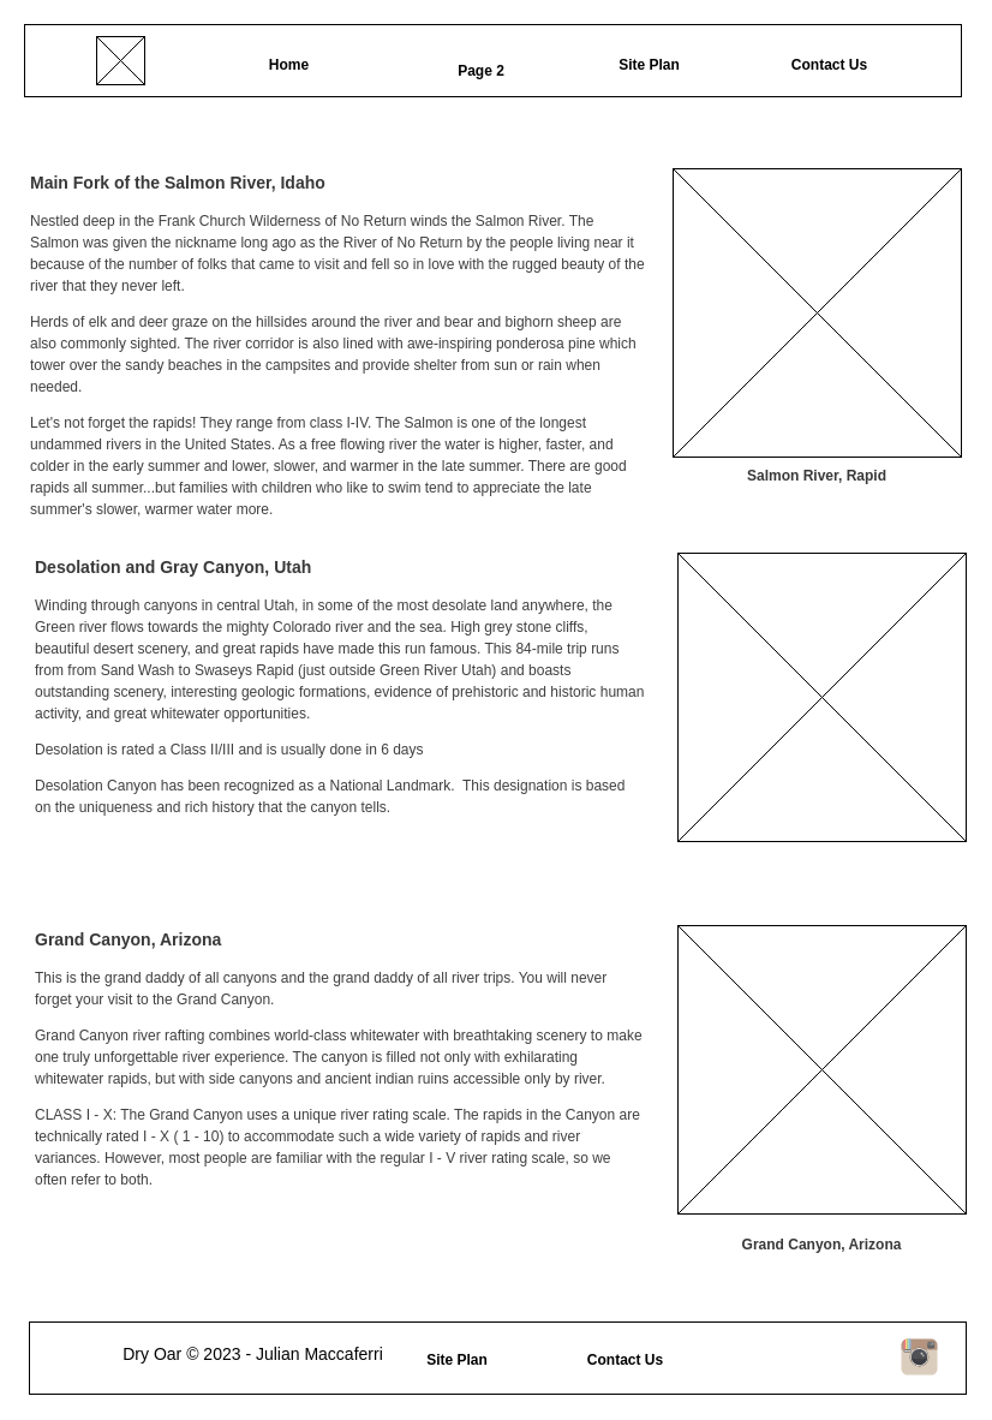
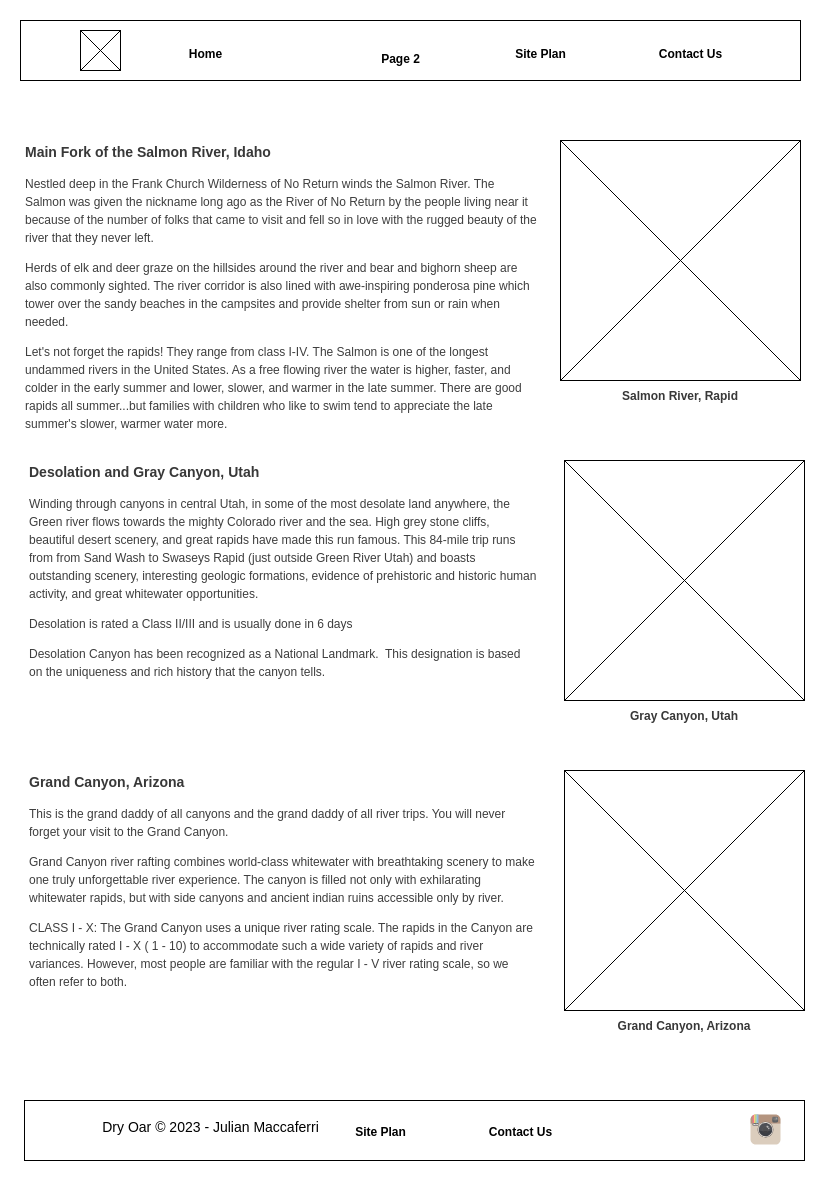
- <mxCell id="6" value="&lt;font style=&quot;font-size: 12px;&quot;&gt;Home&lt;/font&gt;" style="text;strokeColor=none;fillColor=none;html=1;fontSize=24;fontStyle=1;verticalAlign=middle;align=center;" vertex="1" parent="1"><mxGeometry x="190" y="30" width="100" height="40" as="geometry" /></mxCell>
+ <mxCell id="6" value="&lt;font style=&quot;font-size: 12px;&quot;&gt;Home&lt;/font&gt;" style="text;strokeColor=none;fillColor=none;html=1;fontSize=24;fontStyle=1;verticalAlign=middle;align=center;" vertex="1" parent="1"><mxGeometry x="155" y="30" width="100" height="40" as="geometry" /></mxCell>
+ <mxCell id="16" value="&lt;h3 style=&quot;color: rgb(56, 56, 56); font-family: &amp;quot;Trebuchet MS&amp;quot;, &amp;quot;Lucida Sans Unicode&amp;quot;, &amp;quot;Lucida Grande&amp;quot;, &amp;quot;Lucida Sans&amp;quot;, Arial, sans-serif; text-align: start; background-color: rgb(255, 255, 255);&quot;&gt;&lt;font style=&quot;font-size: 12px;&quot;&gt;Gray Canyon, Utah&lt;/font&gt;&lt;/h3&gt;" style="text;html=1;strokeColor=none;fillColor=none;align=center;verticalAlign=middle;whiteSpace=wrap;rounded=0;" vertex="1" parent="1"><mxGeometry x="564" y="700" width="240" height="30" as="geometry" /></mxCell>
- <mxCell id="20" value="&lt;h3 style=&quot;color: rgb(56, 56, 56); font-family: &amp;quot;Trebuchet MS&amp;quot;, &amp;quot;Lucida Sans Unicode&amp;quot;, &amp;quot;Lucida Grande&amp;quot;, &amp;quot;Lucida Sans&amp;quot;, Arial, sans-serif; text-align: start; background-color: rgb(255, 255, 255);&quot;&gt;&lt;font style=&quot;font-size: 12px;&quot;&gt;Grand Canyon, Arizona&lt;/font&gt;&lt;/h3&gt;" style="text;html=1;strokeColor=none;fillColor=none;align=center;verticalAlign=middle;whiteSpace=wrap;rounded=0;" vertex="1" parent="1"><mxGeometry x="564" y="1020" width="240" height="30" as="geometry" /></mxCell>
+ <mxCell id="20" value="&lt;h3 style=&quot;color: rgb(56, 56, 56); font-family: &amp;quot;Trebuchet MS&amp;quot;, &amp;quot;Lucida Sans Unicode&amp;quot;, &amp;quot;Lucida Grande&amp;quot;, &amp;quot;Lucida Sans&amp;quot;, Arial, sans-serif; text-align: start; background-color: rgb(255, 255, 255);&quot;&gt;&lt;font style=&quot;font-size: 12px;&quot;&gt;Grand Canyon, Arizona&lt;/font&gt;&lt;/h3&gt;" style="text;html=1;strokeColor=none;fillColor=none;align=center;verticalAlign=middle;whiteSpace=wrap;rounded=0;" vertex="1" parent="1"><mxGeometry x="564" y="1010" width="240" height="30" as="geometry" /></mxCell>
